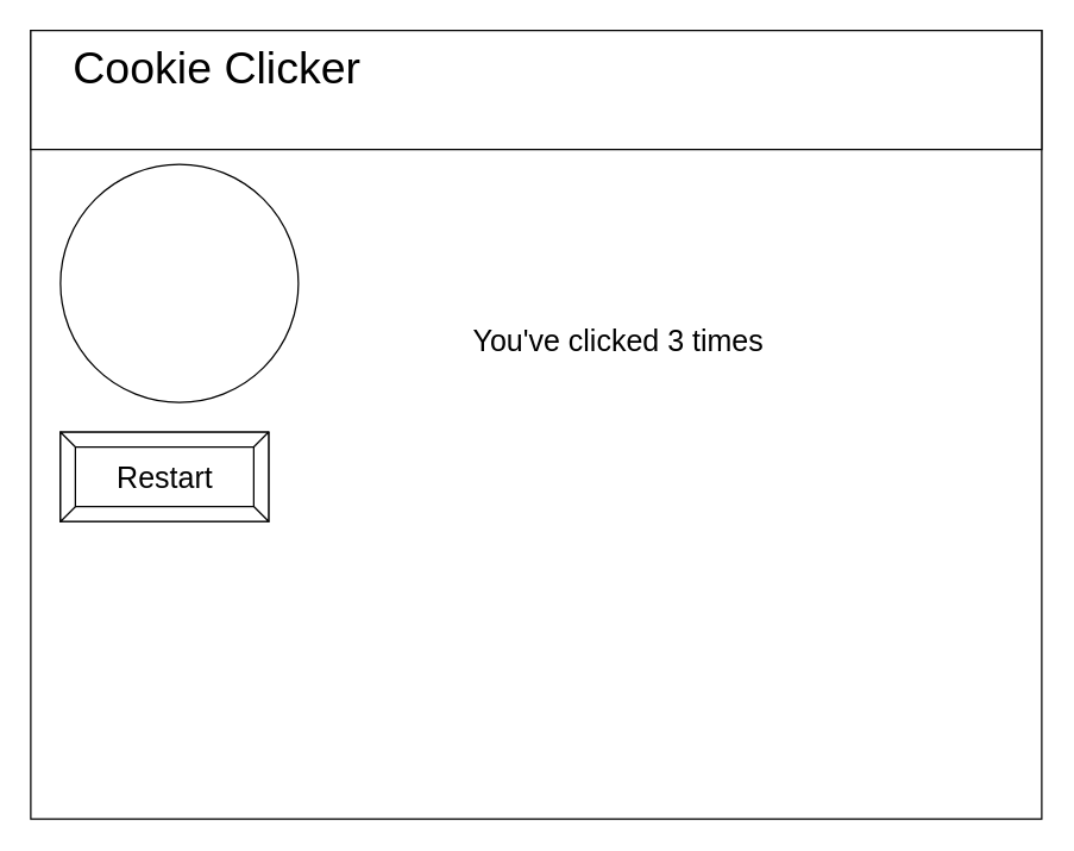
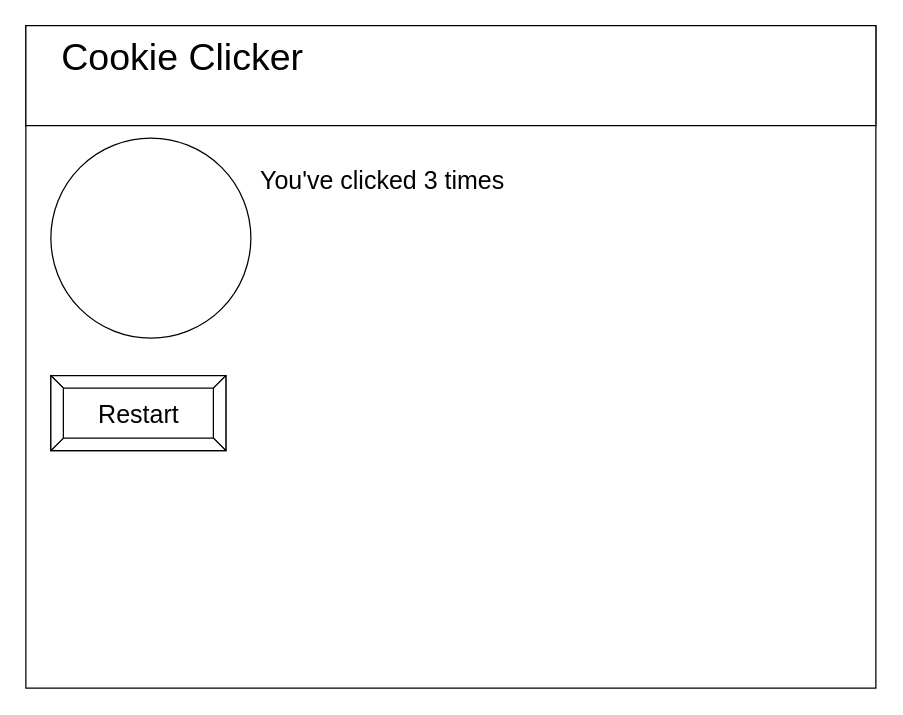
- <mxCell id="6" value="&lt;font style=&quot;font-size: 20px&quot;&gt;You've clicked 3 times&lt;/font&gt;" style="text;html=1;align=center;verticalAlign=middle;resizable=0;points=[];autosize=1;strokeColor=none;fillColor=none;fontSize=30;" vertex="1" parent="1"><mxGeometry x="310" y="205" width="210" height="40" as="geometry" /></mxCell>
+ <mxCell id="6" value="&lt;font style=&quot;font-size: 20px&quot;&gt;You've clicked 3 times&lt;/font&gt;" style="text;html=1;align=center;verticalAlign=middle;resizable=0;points=[];autosize=1;strokeColor=none;fillColor=none;fontSize=30;" vertex="1" parent="1"><mxGeometry x="200" y="120" width="210" height="40" as="geometry" /></mxCell>
- <mxCell id="7" value="Restart" style="labelPosition=center;verticalLabelPosition=middle;align=center;html=1;shape=mxgraph.basic.button;dx=10;fontSize=20;" vertex="1" parent="1"><mxGeometry x="40" y="290" width="140" height="60" as="geometry" /></mxCell>
+ <mxCell id="7" value="Restart" style="labelPosition=center;verticalLabelPosition=middle;align=center;html=1;shape=mxgraph.basic.button;dx=10;fontSize=20;" vertex="1" parent="1"><mxGeometry x="40" y="300" width="140" height="60" as="geometry" /></mxCell>
